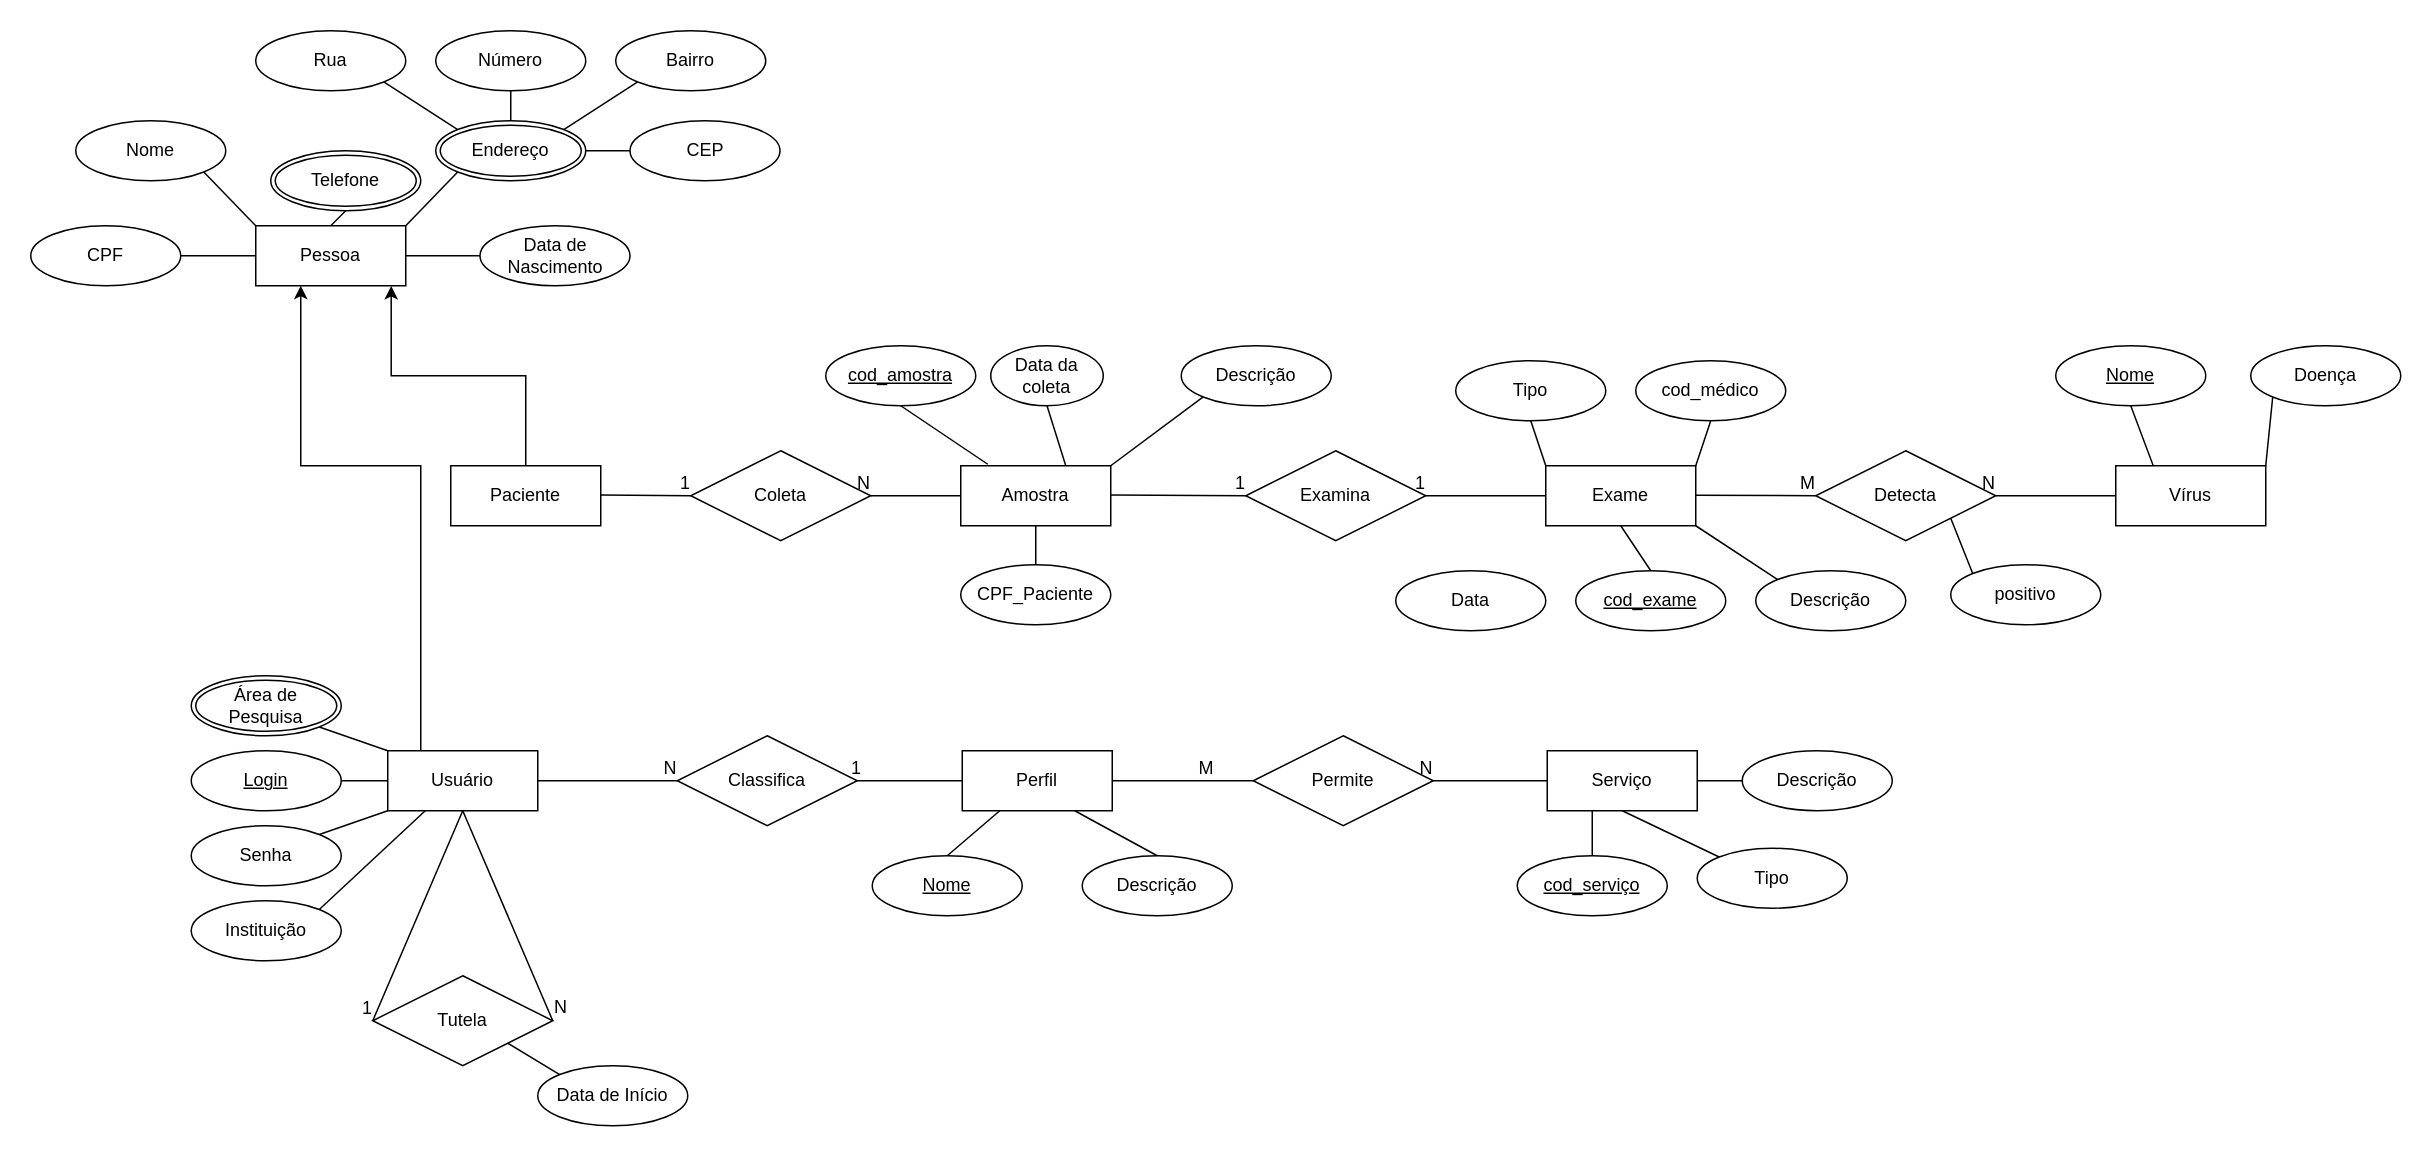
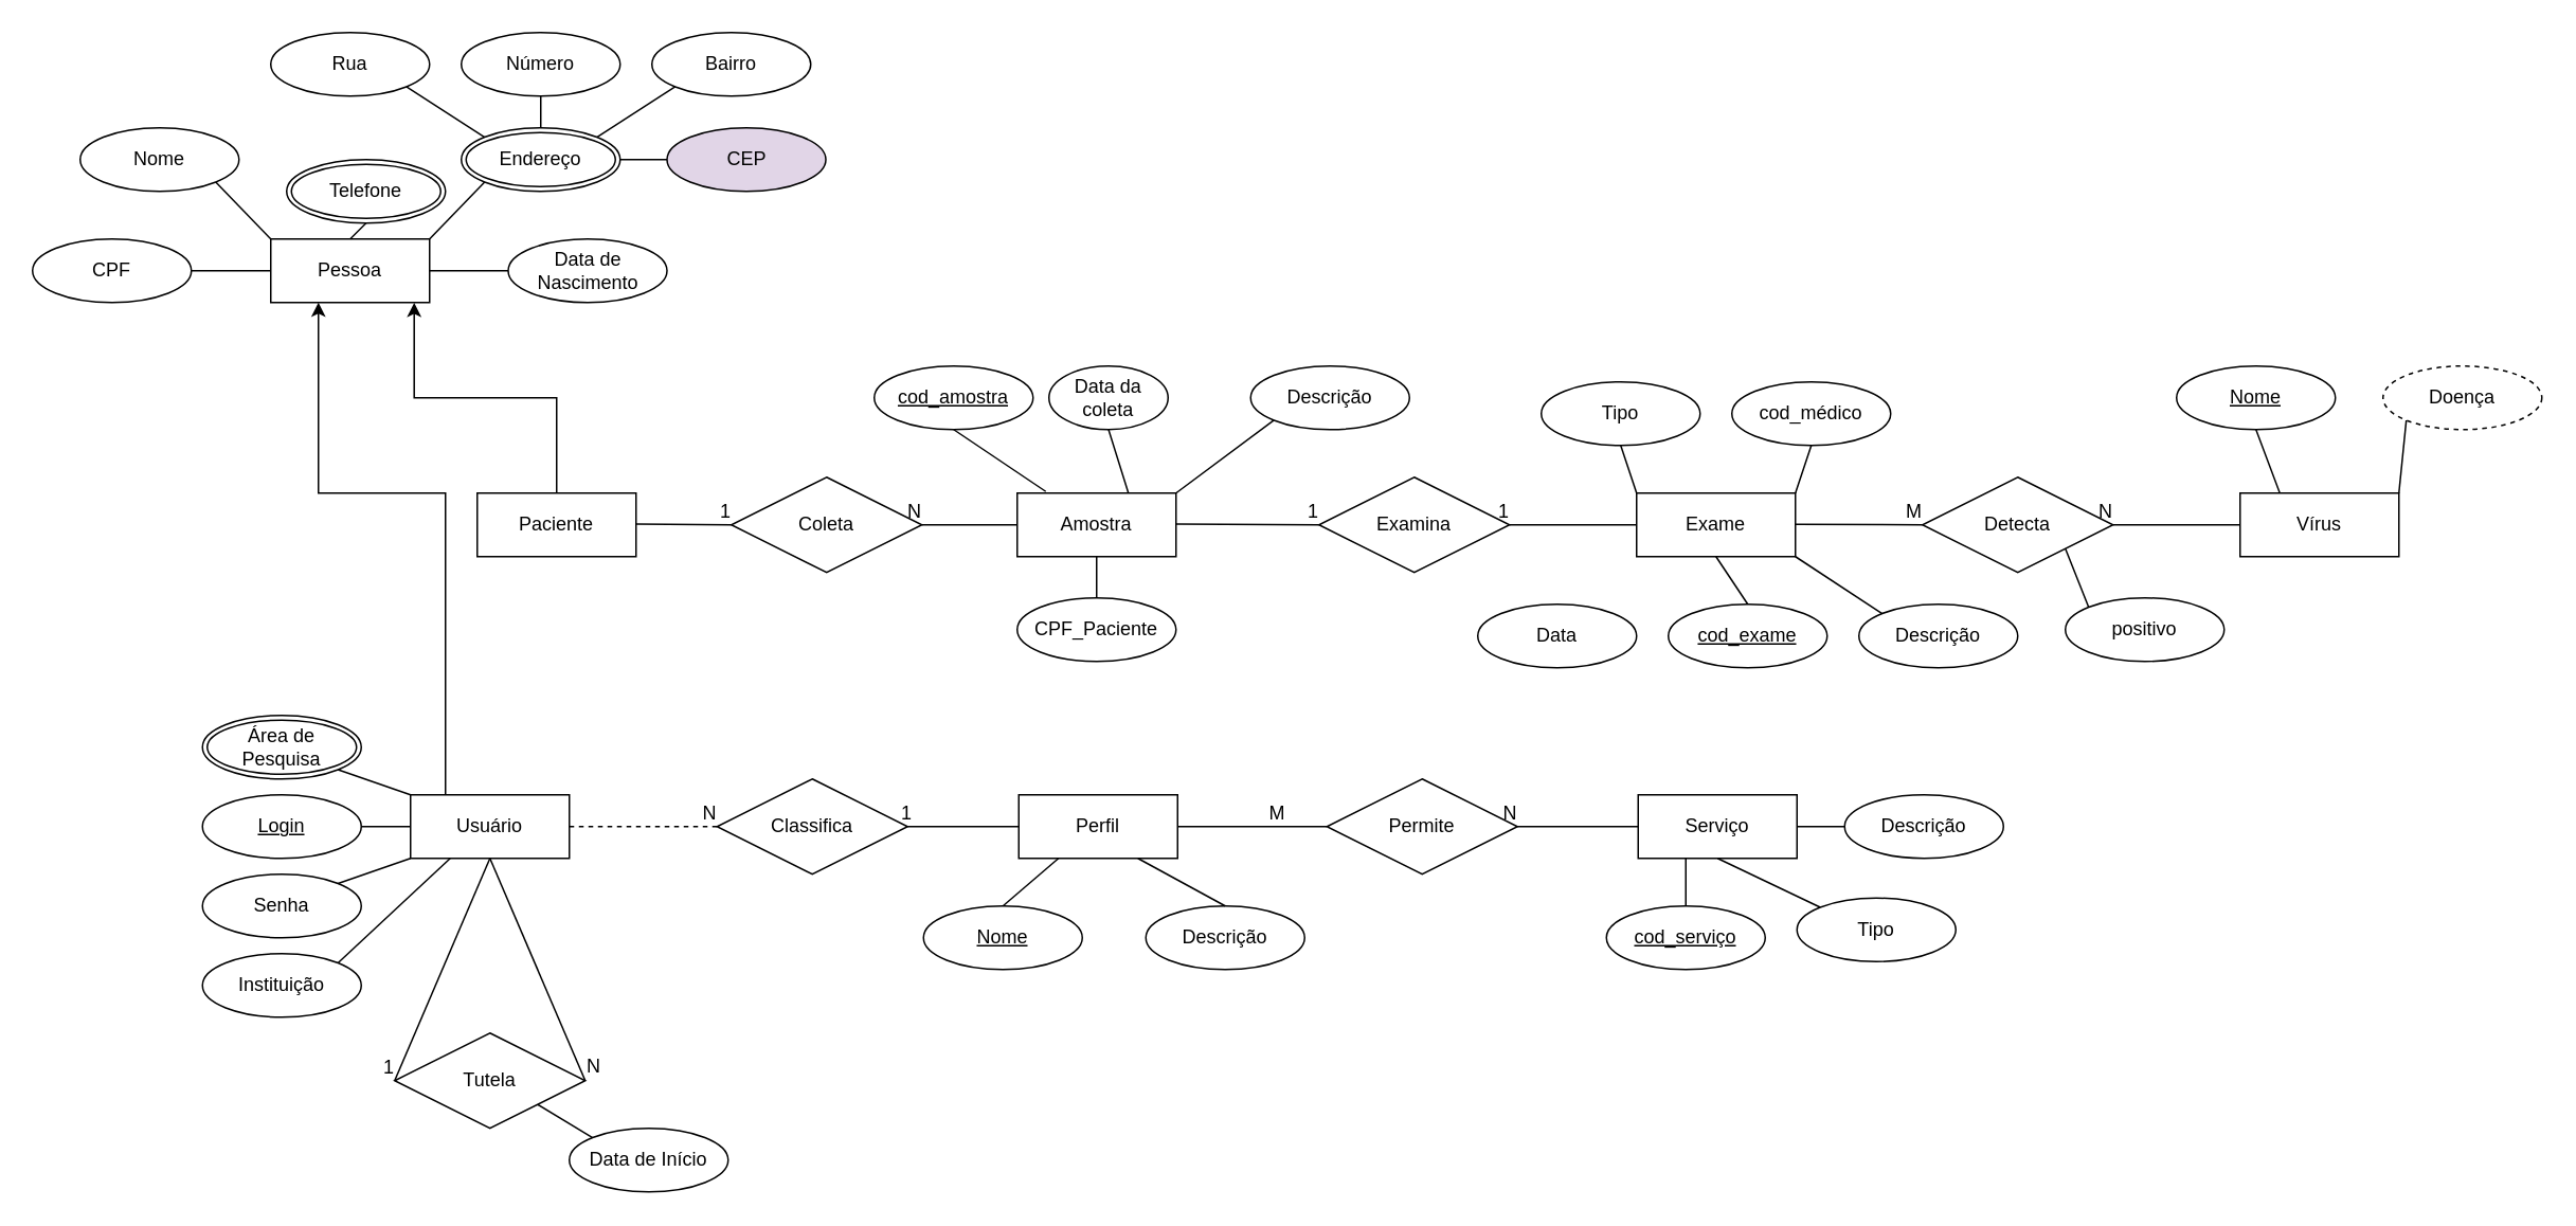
- <mxCell id="99" value="CEP" style="ellipse;whiteSpace=wrap;html=1;align=center;" vertex="1" parent="1"><mxGeometry x="419.5" y="80" width="100" height="40" as="geometry" /></mxCell>
+ <mxCell id="99" value="CEP" style="ellipse;whiteSpace=wrap;html=1;align=center;fillColor=#e1d5e7;" vertex="1" parent="1"><mxGeometry x="419.5" y="80" width="100" height="40" as="geometry" /></mxCell>
- <mxCell id="39" value="&lt;div&gt;Doença&lt;/div&gt;" style="ellipse;whiteSpace=wrap;html=1;align=center;" parent="1" vertex="1"><mxGeometry x="1500" y="230" width="100" height="40" as="geometry" /></mxCell>
+ <mxCell id="39" value="&lt;div&gt;Doença&lt;/div&gt;" style="ellipse;whiteSpace=wrap;html=1;align=center;dashed=1;" parent="1" vertex="1"><mxGeometry x="1500" y="230" width="100" height="40" as="geometry" /></mxCell>
- <mxCell id="65" value="" style="endArrow=none;html=1;rounded=0;exitX=1;exitY=0.5;exitDx=0;exitDy=0;entryX=0;entryY=0.5;entryDx=0;entryDy=0;" parent="1" source="7" target="61" edge="1"><mxGeometry relative="1" as="geometry"><mxPoint x="418" y="530" as="sourcePoint" /><mxPoint x="428" y="470" as="targetPoint" /></mxGeometry></mxCell>
+ <mxCell id="65" value="" style="endArrow=none;html=1;rounded=0;exitX=1;exitY=0.5;exitDx=0;exitDy=0;entryX=0;entryY=0.5;entryDx=0;entryDy=0;dashed=1;" parent="1" source="7" target="61" edge="1"><mxGeometry relative="1" as="geometry"><mxPoint x="418" y="530" as="sourcePoint" /><mxPoint x="428" y="470" as="targetPoint" /></mxGeometry></mxCell>
